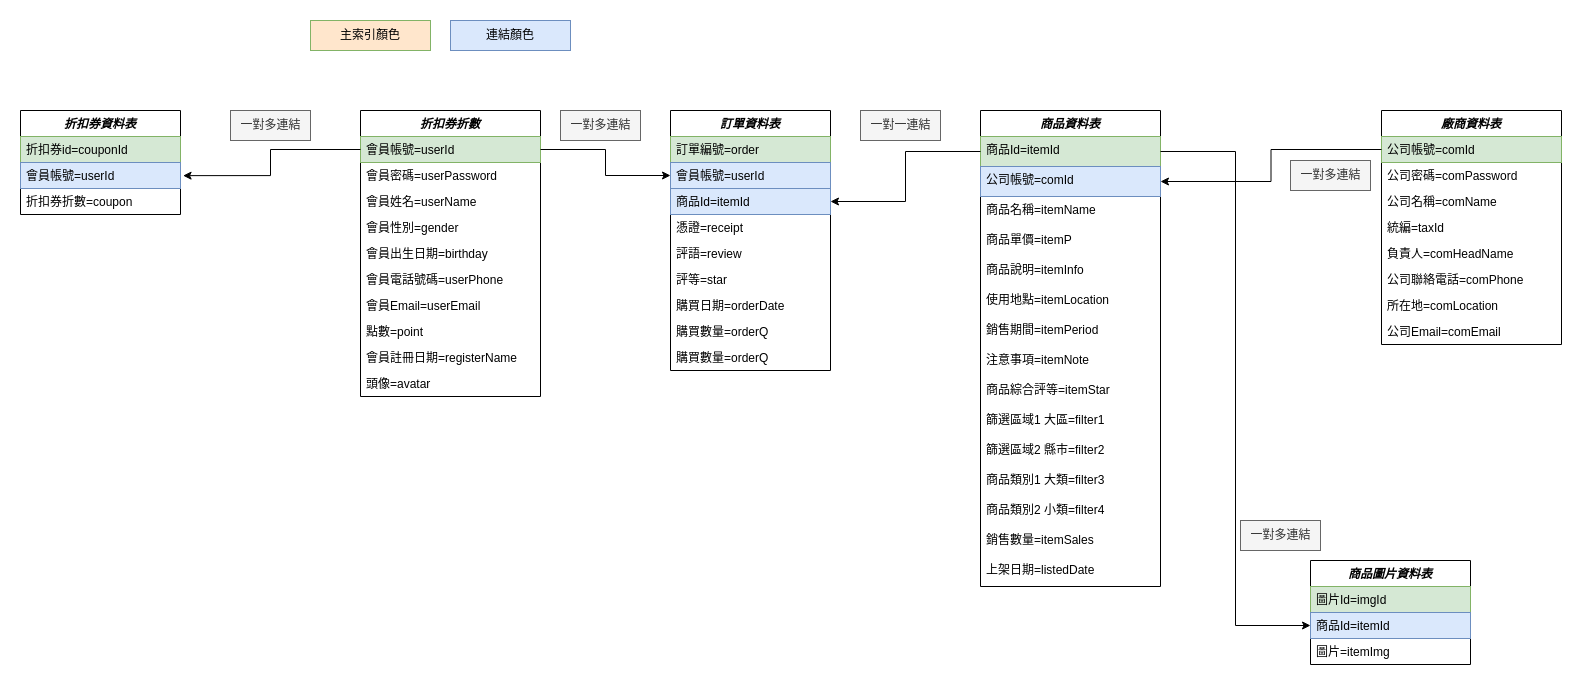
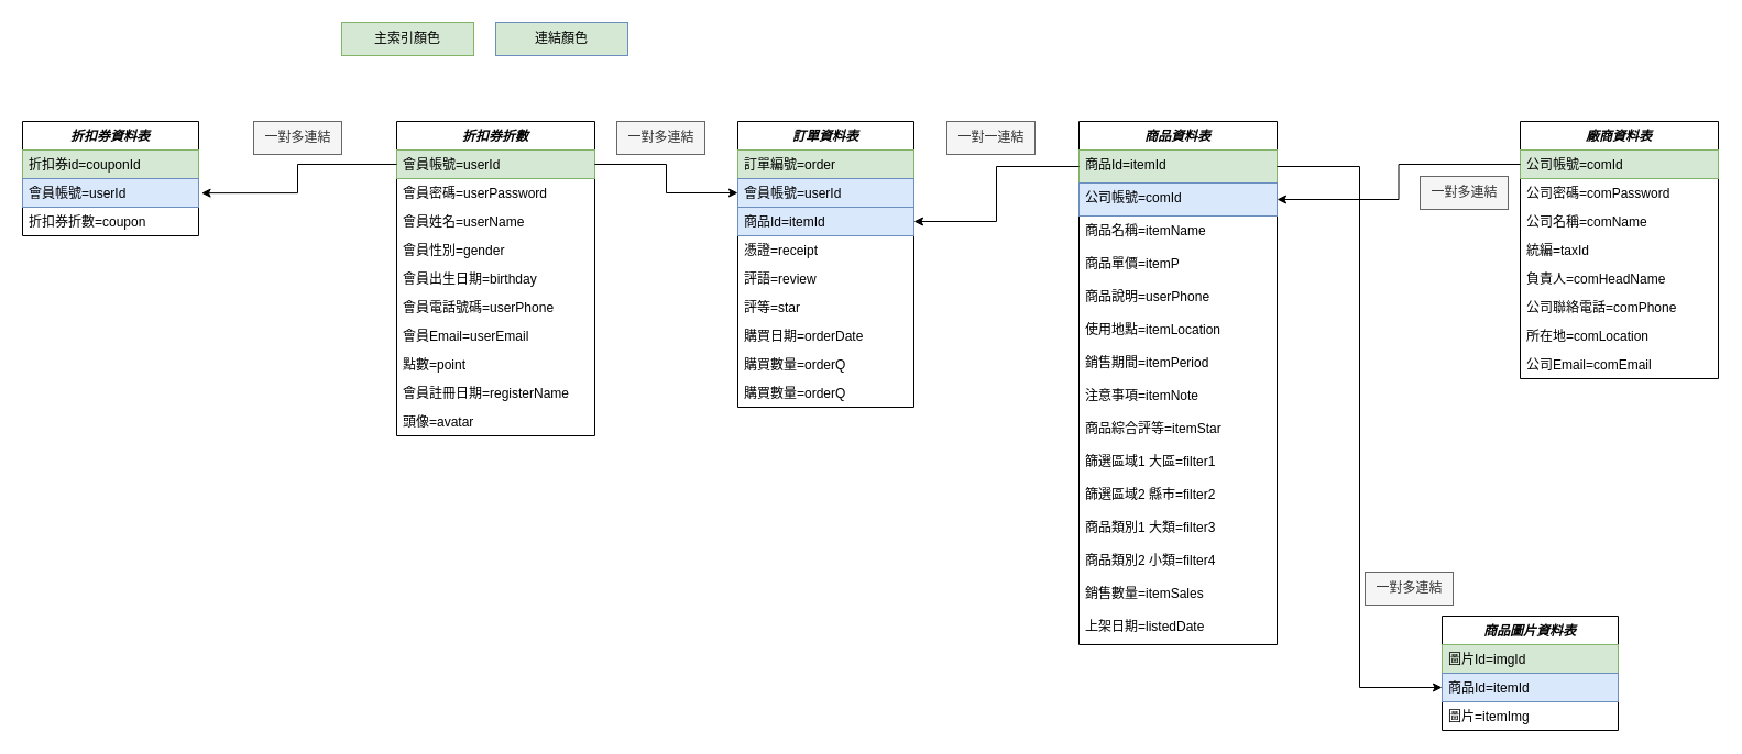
- <mxCell id="56" value="主索引顏色" style="rounded=0;whiteSpace=wrap;html=1;fillColor=#ffe6cc;strokeColor=#82b366;" vertex="1" parent="1"><mxGeometry x="310" y="20" width="120" height="30" as="geometry" /></mxCell>
+ <mxCell id="56" value="主索引顏色" style="rounded=0;whiteSpace=wrap;html=1;fillColor=#d5e8d4;strokeColor=#82b366;" vertex="1" parent="1"><mxGeometry x="310" y="20" width="120" height="30" as="geometry" /></mxCell>
- <mxCell id="57" value="連結顏色" style="rounded=0;whiteSpace=wrap;html=1;fillColor=#dae8fc;strokeColor=#6c8ebf;" vertex="1" parent="1"><mxGeometry x="450" y="20" width="120" height="30" as="geometry" /></mxCell>
+ <mxCell id="57" value="連結顏色" style="rounded=0;whiteSpace=wrap;html=1;fillColor=#d5e8d4;strokeColor=#6c8ebf;" vertex="1" parent="1"><mxGeometry x="450" y="20" width="120" height="30" as="geometry" /></mxCell>
- <mxCell id="37" value="商品說明=itemInfo" style="text;align=left;verticalAlign=top;spacingLeft=4;spacingRight=4;overflow=hidden;rotatable=0;points=[[0,0.5],[1,0.5]];portConstraint=eastwest;rounded=0;shadow=0;html=0;" vertex="1" parent="32"><mxGeometry y="146" width="180" height="30" as="geometry" /></mxCell>
+ <mxCell id="37" value="商品說明=userPhone" style="text;align=left;verticalAlign=top;spacingLeft=4;spacingRight=4;overflow=hidden;rotatable=0;points=[[0,0.5],[1,0.5]];portConstraint=eastwest;rounded=0;shadow=0;html=0;" vertex="1" parent="32"><mxGeometry y="146" width="180" height="30" as="geometry" /></mxCell>
